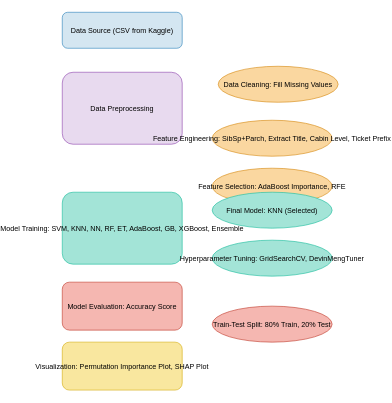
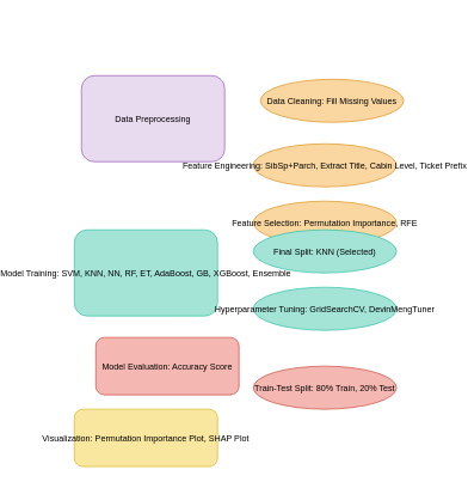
- <mxCell id="2" value="Data Source (CSV from Kaggle)" style="shape=rectangle;rounded=1;fillColor=#D4E6F1;strokeColor=#2980B9;" vertex="1" parent="1"><mxGeometry x="20" y="20" width="200" height="60" as="geometry" /></mxCell>
- <mxCell id="3" value="Data Preprocessing" style="shape=rectangle;rounded=1;fillColor=#E8DAEF;strokeColor=#8E44AD;" vertex="1" parent="1"><mxGeometry x="20" y="120" width="200" height="120" as="geometry" /></mxCell>
+ <mxCell id="3" value="Data Preprocessing" style="shape=rectangle;rounded=1;fillColor=#E8DAEF;strokeColor=#8E44AD;" vertex="1" parent="1"><mxGeometry x="30" y="105" width="200" height="120" as="geometry" /></mxCell>
- <mxCell id="6" value="Feature Selection: AdaBoost Importance, RFE" style="shape=ellipse;fillColor=#FAD7A0;strokeColor=#D68910;" vertex="1" parent="1"><mxGeometry x="270" y="280" width="200" height="60" as="geometry" /></mxCell>
+ <mxCell id="6" value="Feature Selection: Permutation Importance, RFE" style="shape=ellipse;fillColor=#FAD7A0;strokeColor=#D68910;" vertex="1" parent="1"><mxGeometry x="270" y="280" width="200" height="60" as="geometry" /></mxCell>
- <mxCell id="8" value="Final Model: KNN (Selected)" style="shape=ellipse;fillColor=#A3E4D7;strokeColor=#1ABC9C;" vertex="1" parent="1"><mxGeometry x="270" y="320" width="200" height="60" as="geometry" /></mxCell>
+ <mxCell id="8" value="Final Split: KNN (Selected)" style="shape=ellipse;fillColor=#A3E4D7;strokeColor=#1ABC9C;" vertex="1" parent="1"><mxGeometry x="270" y="320" width="200" height="60" as="geometry" /></mxCell>
- <mxCell id="10" value="Model Evaluation: Accuracy Score" style="shape=rectangle;rounded=1;fillColor=#F5B7B1;strokeColor=#C0392B;" vertex="1" parent="1"><mxGeometry x="20" y="470" width="200" height="80" as="geometry" /></mxCell>
+ <mxCell id="10" value="Model Evaluation: Accuracy Score" style="shape=rectangle;rounded=1;fillColor=#F5B7B1;strokeColor=#C0392B;" vertex="1" parent="1"><mxGeometry x="50" y="470" width="200" height="80" as="geometry" /></mxCell>
